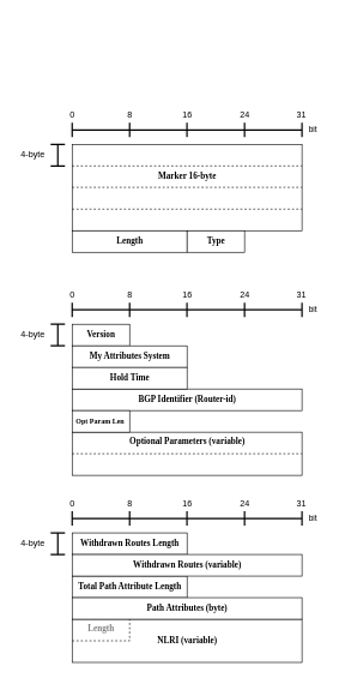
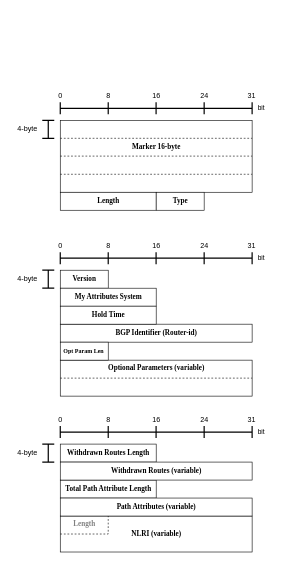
- <mxCell id="67" value="Path Attributes (byte)" style="text;html=1;align=center;verticalAlign=middle;resizable=0;points=[];autosize=1;strokeColor=none;fontStyle=1;fontFamily=Noto Sans JP;fontSource=https%3A%2F%2Ffonts.googleapis.com%2Fcss%3Ffamily%3DNoto%2BSans%2BJP;" vertex="1" parent="1"><mxGeometry x="185" y="835" width="150" height="20" as="geometry" /></mxCell>
+ <mxCell id="67" value="Path Attributes (variable)" style="text;html=1;align=center;verticalAlign=middle;resizable=0;points=[];autosize=1;strokeColor=none;fontStyle=1;fontFamily=Noto Sans JP;fontSource=https%3A%2F%2Ffonts.googleapis.com%2Fcss%3Ffamily%3DNoto%2BSans%2BJP;" vertex="1" parent="1"><mxGeometry x="185" y="835" width="150" height="20" as="geometry" /></mxCell>
